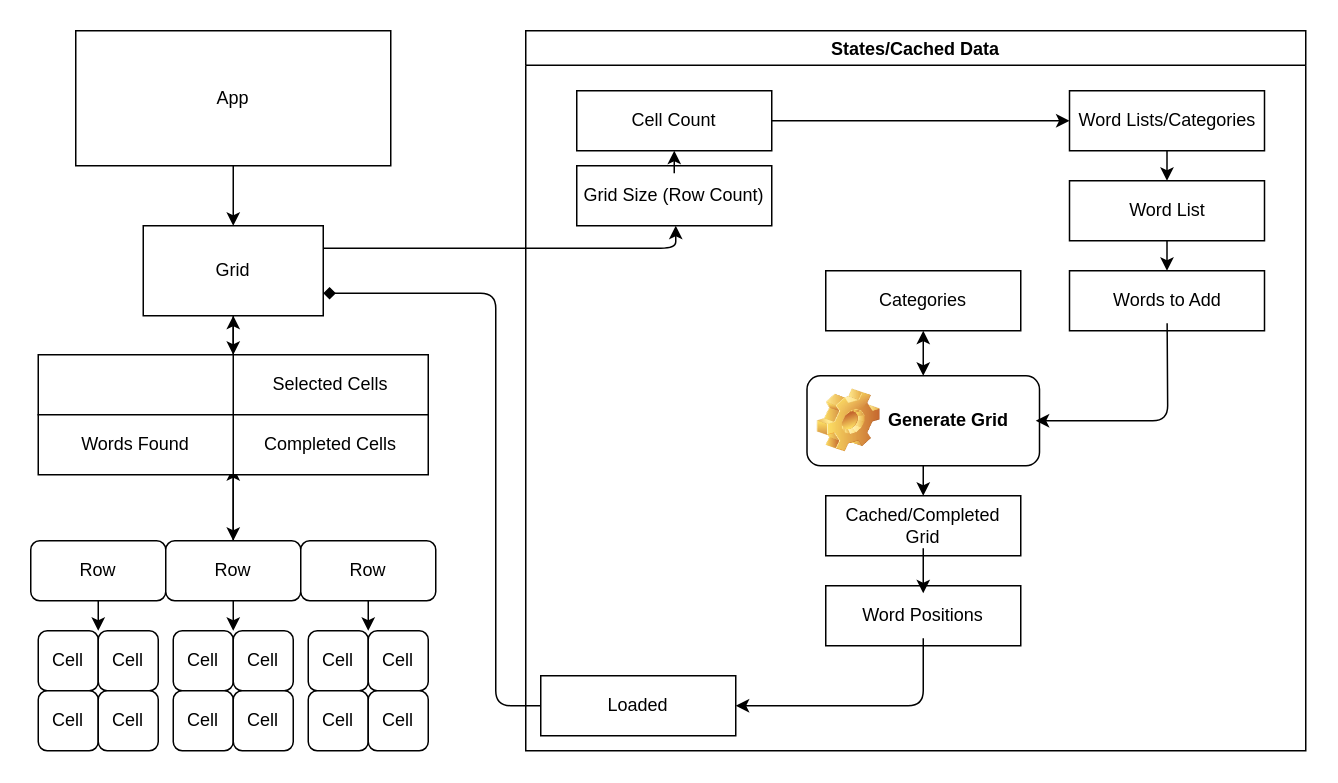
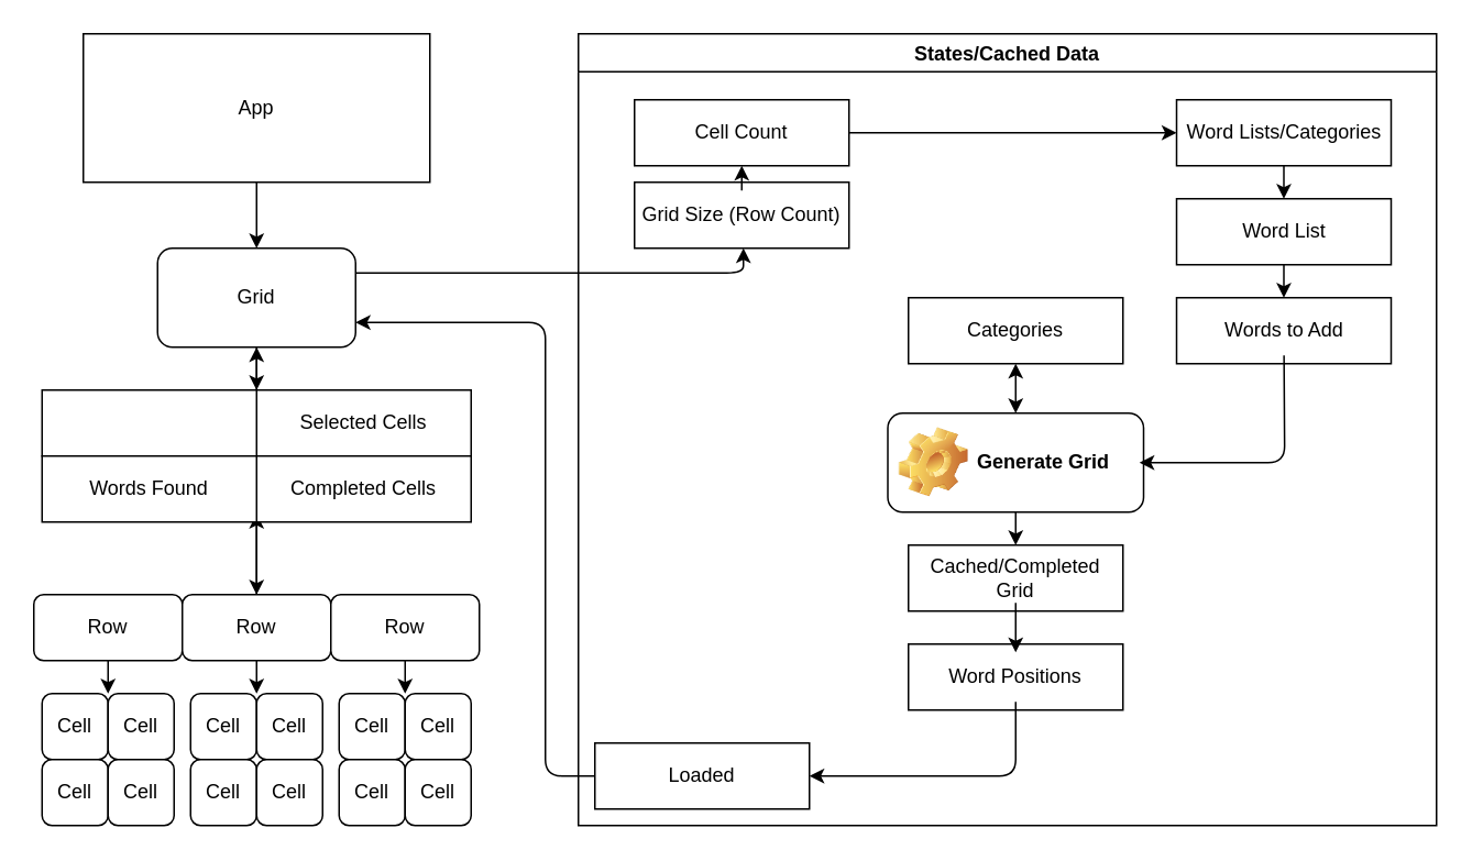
- <mxCell id="6" value="Grid" style="whiteSpace=wrap;html=1;rounded=0;" vertex="1" parent="1"><mxGeometry x="95" y="150" width="120" height="60" as="geometry" /></mxCell>
+ <mxCell id="6" value="Grid" style="rounded=1;whiteSpace=wrap;html=1;" vertex="1" parent="1"><mxGeometry x="95" y="150" width="120" height="60" as="geometry" /></mxCell>
- <mxCell id="75" style="edgeStyle=none;html=1;exitX=0;exitY=0.5;exitDx=0;exitDy=0;entryX=1;entryY=0.75;entryDx=0;entryDy=0;endArrow=diamond;" edge="1" parent="1" source="35" target="6"><mxGeometry relative="1" as="geometry"><Array as="points"><mxPoint x="330" y="470" /><mxPoint x="330" y="195" /></Array></mxGeometry></mxCell>
+ <mxCell id="75" style="edgeStyle=none;html=1;exitX=0;exitY=0.5;exitDx=0;exitDy=0;entryX=1;entryY=0.75;entryDx=0;entryDy=0;" edge="1" parent="1" source="35" target="6"><mxGeometry relative="1" as="geometry"><Array as="points"><mxPoint x="330" y="470" /><mxPoint x="330" y="195" /></Array></mxGeometry></mxCell>
